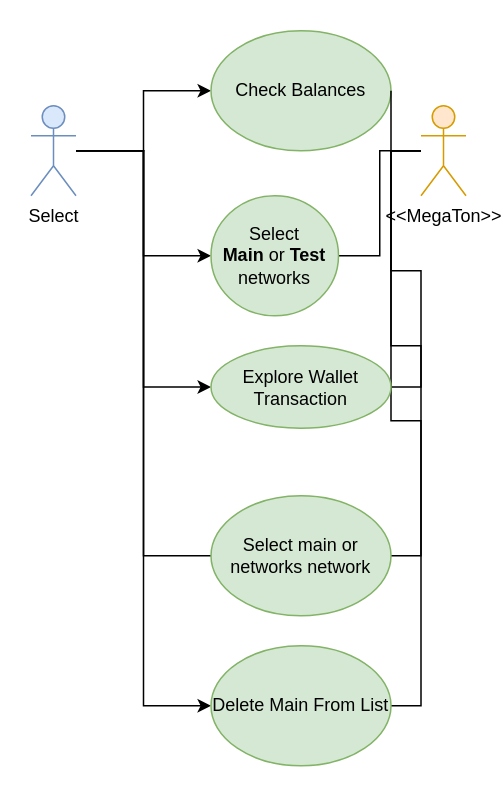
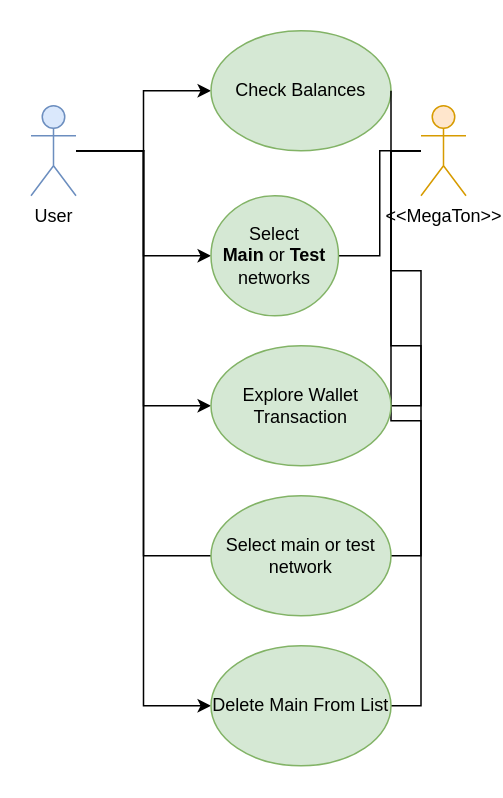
- <mxCell id="7" value="Select" style="shape=umlActor;verticalLabelPosition=bottom;verticalAlign=top;html=1;outlineConnect=0;fillColor=#dae8fc;strokeColor=#6c8ebf;" parent="1" vertex="1"><mxGeometry x="20" y="70" width="30" height="60" as="geometry" /></mxCell>
+ <mxCell id="7" value="User" style="shape=umlActor;verticalLabelPosition=bottom;verticalAlign=top;html=1;outlineConnect=0;fillColor=#dae8fc;strokeColor=#6c8ebf;" parent="1" vertex="1"><mxGeometry x="20" y="70" width="30" height="60" as="geometry" /></mxCell>
- <mxCell id="16" value="Explore Wallet Transaction" style="ellipse;whiteSpace=wrap;html=1;fillColor=#d5e8d4;strokeColor=#82b366;" parent="1" vertex="1"><mxGeometry x="140" y="230" width="120" height="55" as="geometry" /></mxCell>
+ <mxCell id="16" value="Explore Wallet Transaction" style="ellipse;whiteSpace=wrap;html=1;fillColor=#d5e8d4;strokeColor=#82b366;" parent="1" vertex="1"><mxGeometry x="140" y="230" width="120" height="80" as="geometry" /></mxCell>
- <mxCell id="18" value="Select main or networks network" style="ellipse;whiteSpace=wrap;html=1;fillColor=#d5e8d4;strokeColor=#82b366;" vertex="1" parent="1"><mxGeometry x="140" y="330" width="120" height="80" as="geometry" /></mxCell>
+ <mxCell id="18" value="Select main or test network" style="ellipse;whiteSpace=wrap;html=1;fillColor=#d5e8d4;strokeColor=#82b366;" vertex="1" parent="1"><mxGeometry x="140" y="330" width="120" height="80" as="geometry" /></mxCell>
